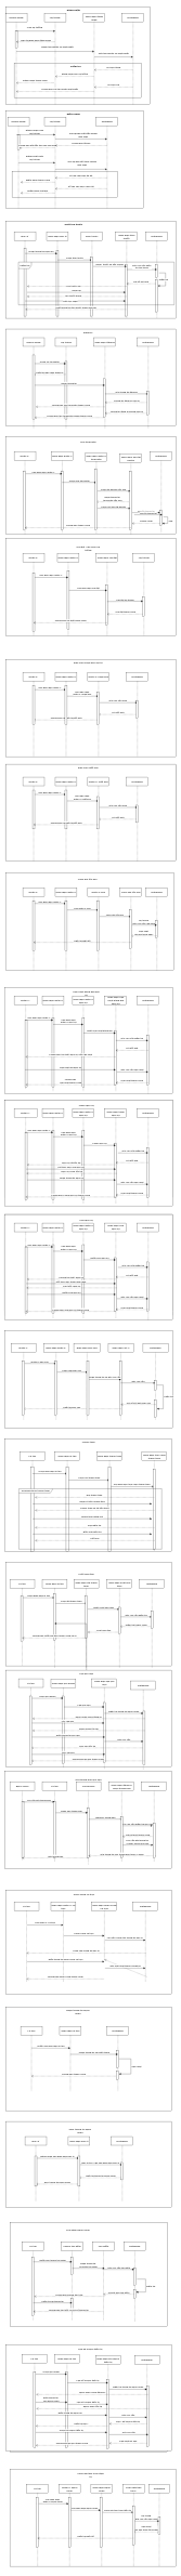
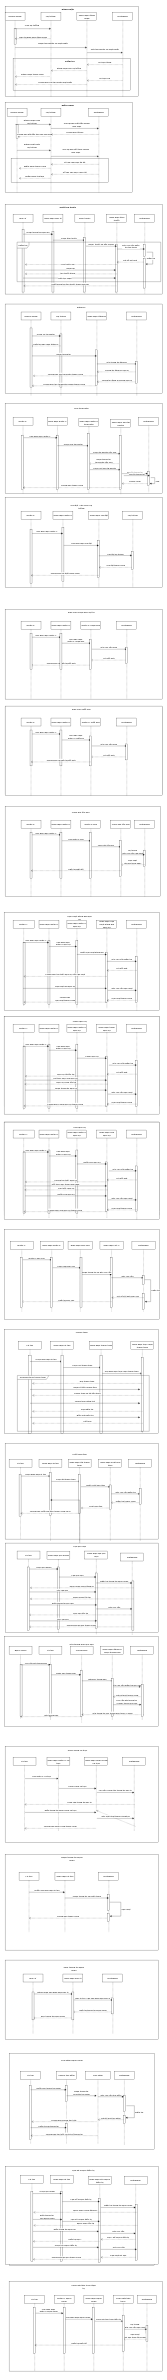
- <mxCell id="428" value="Tìm kiếm" style="shape=umlLifeline;perimeter=lifelinePerimeter;whiteSpace=wrap;html=1;container=1;dropTarget=0;collapsible=0;recursiveResize=0;outlineConnect=0;portConstraint=eastwest;newEdgeStyle={&quot;curved&quot;:0,&quot;rounded&quot;:0};" parent="416" vertex="1"><mxGeometry x="380" y="90" width="100" height="360" as="geometry" /></mxCell>
+ <mxCell id="428" value="Tìm kiếm" style="shape=umlLifeline;perimeter=lifelinePerimeter;whiteSpace=wrap;html=1;container=1;dropTarget=0;collapsible=0;recursiveResize=0;outlineConnect=0;portConstraint=eastwest;newEdgeStyle={&quot;curved&quot;:0,&quot;rounded&quot;:0};" parent="416" vertex="1"><mxGeometry x="380" y="90" width="125" height="360" as="geometry" /></mxCell>
